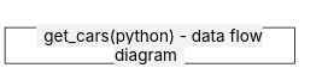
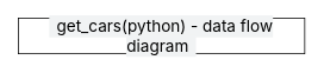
- <mxCell id="2" value="&lt;a style=&quot;border-color: var(--border-color); display: inline; cursor: default; transition: all 0.1s ease-in-out 0s; padding: 2px 8px; font-family: -apple-system, BlinkMacSystemFont, &amp;quot;Segoe UI Variable&amp;quot;, &amp;quot;Segoe UI&amp;quot;, system-ui, ui-sans-serif, Helvetica, Arial, sans-serif, &amp;quot;Apple Color Emoji&amp;quot;, &amp;quot;Segoe UI Emoji&amp;quot;; text-align: start; background-color: rgb(241, 243, 244); font-size: 18px;&quot; class=&quot;geItem&quot; title=&quot;get_cars(python) - data flow diagram - Переименовать&quot;&gt;get_cars(python) - data flow diagram&lt;/a&gt;" style="rounded=0;whiteSpace=wrap;html=1;" vertex="1" parent="1"><mxGeometry x="5" y="30" width="320" height="40" as="geometry" /></mxCell>
+ <mxCell id="2" value="&lt;a style=&quot;border-color: var(--border-color); display: inline; cursor: default; transition: all 0.1s ease-in-out 0s; padding: 2px 8px; font-family: -apple-system, BlinkMacSystemFont, &amp;quot;Segoe UI Variable&amp;quot;, &amp;quot;Segoe UI&amp;quot;, system-ui, ui-sans-serif, Helvetica, Arial, sans-serif, &amp;quot;Apple Color Emoji&amp;quot;, &amp;quot;Segoe UI Emoji&amp;quot;; text-align: start; background-color: rgb(241, 243, 244); font-size: 18px;&quot; class=&quot;geItem&quot; title=&quot;get_cars(python) - data flow diagram - Переименовать&quot;&gt;get_cars(python) - data flow diagram&lt;/a&gt;" style="rounded=0;whiteSpace=wrap;html=1;" vertex="1" parent="1"><mxGeometry x="20" y="20" width="320" height="40" as="geometry" /></mxCell>
